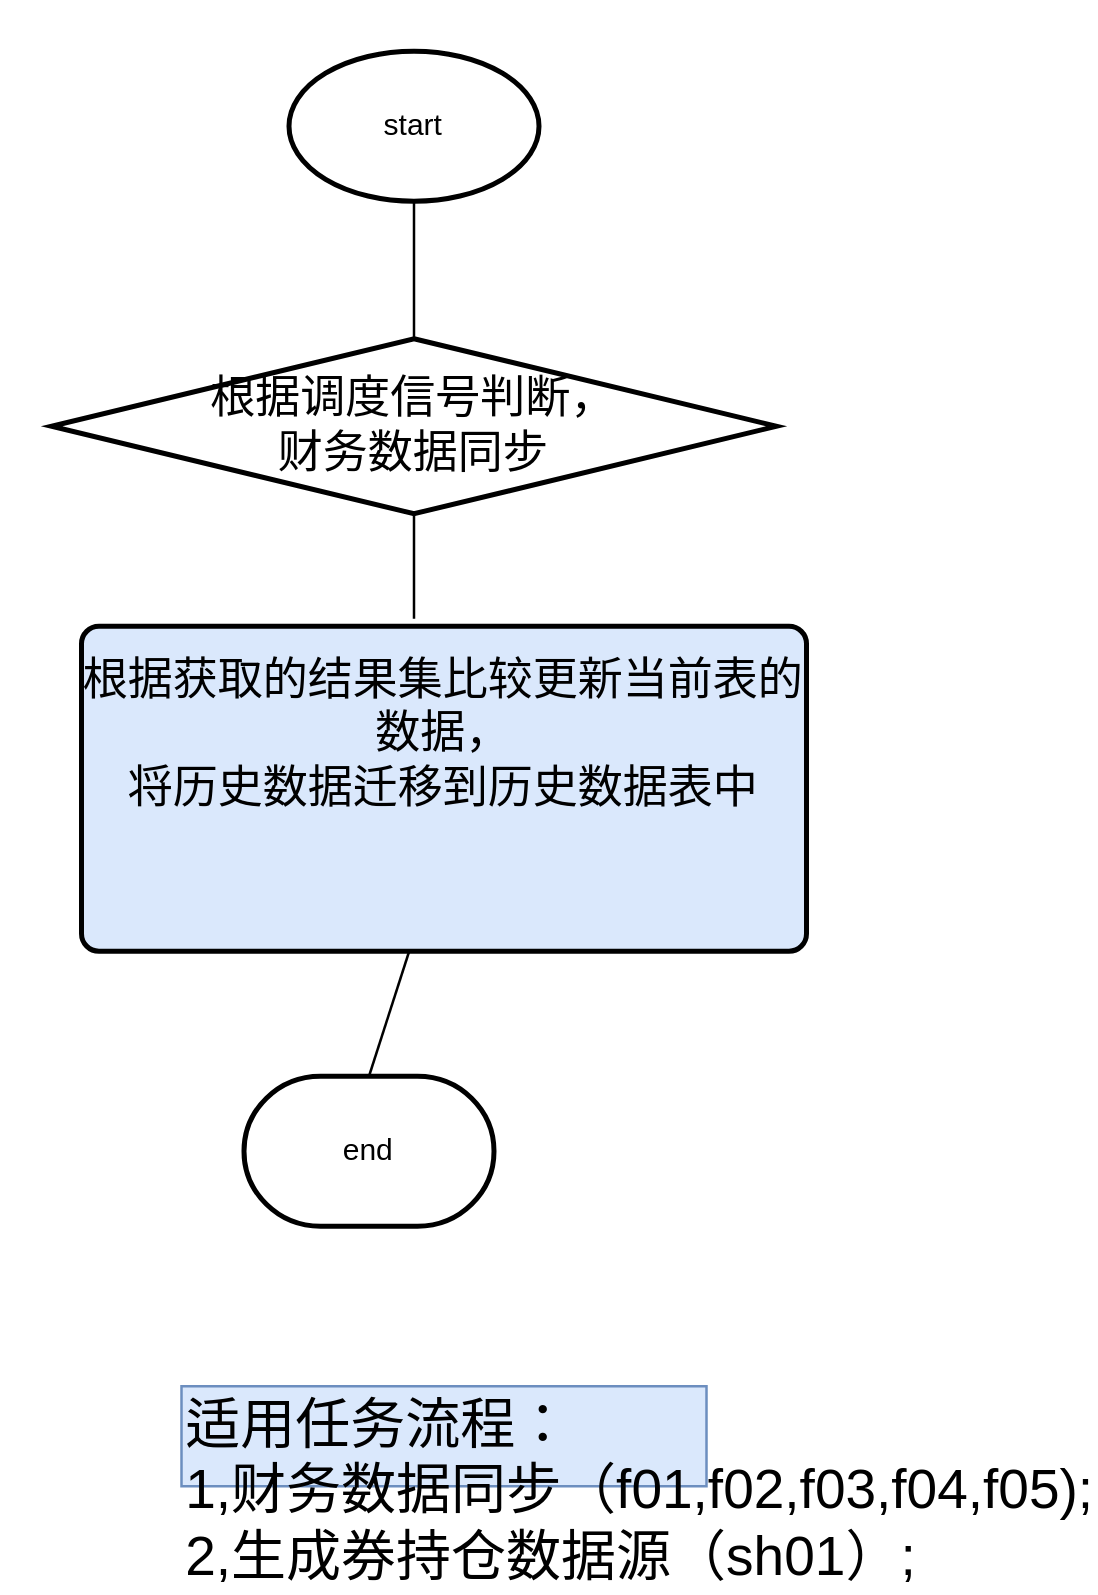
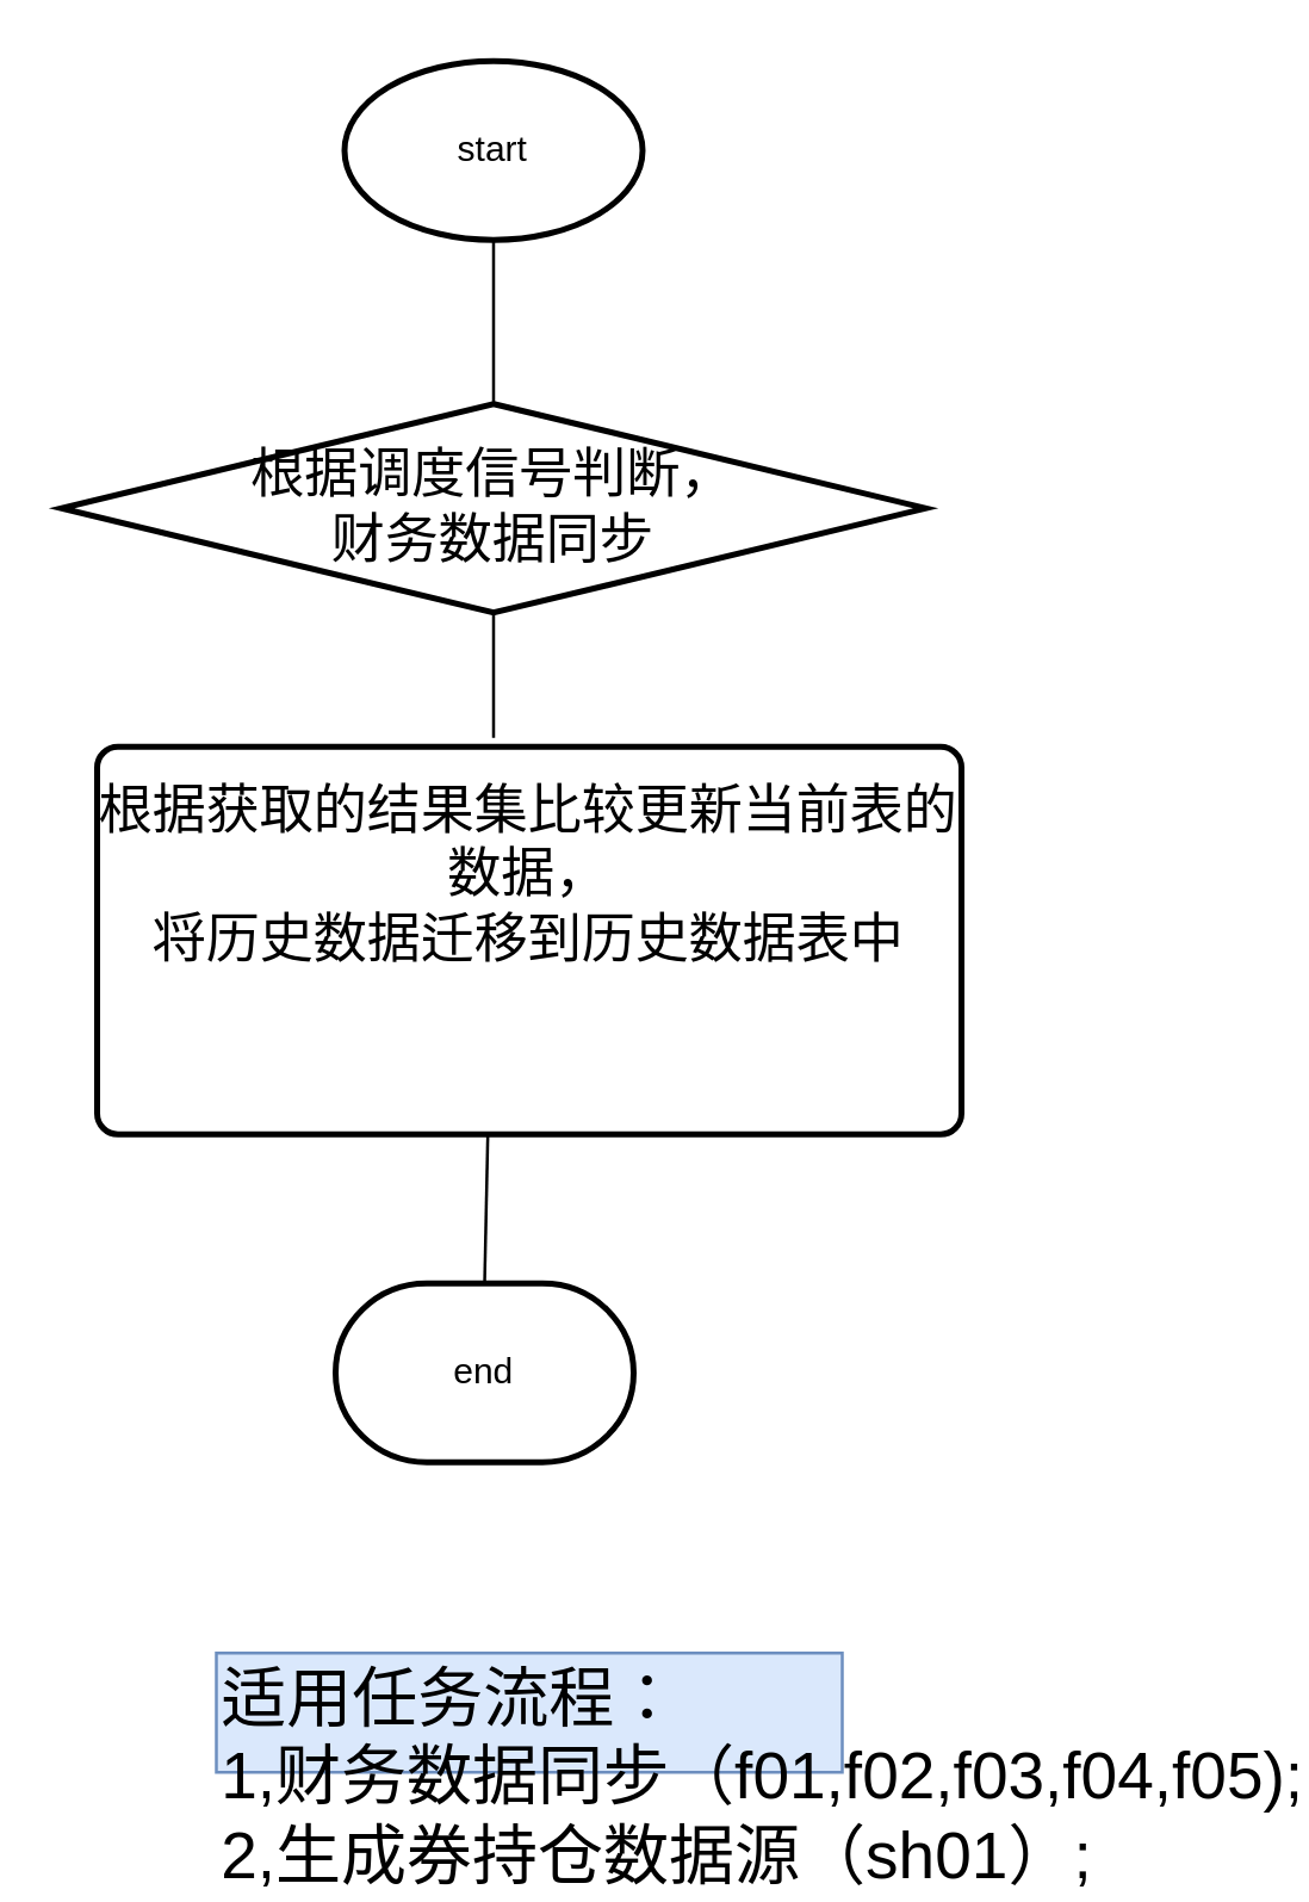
- <mxCell id="5" value="根据获取的结果集比较更新当前表的数据，&lt;br&gt;将历史数据迁移到历史数据表中&lt;br style=&quot;font-size: 18px&quot;&gt;&lt;br style=&quot;font-size: 18px&quot;&gt;&lt;br style=&quot;font-size: 18px&quot;&gt;" style="rounded=1;whiteSpace=wrap;html=1;absoluteArcSize=1;arcSize=14;strokeWidth=2;fontSize=18;fillColor=#dae8fc;" parent="1" vertex="1"><mxGeometry x="32" y="250" width="290" height="130" as="geometry" /></mxCell>
+ <mxCell id="5" value="根据获取的结果集比较更新当前表的数据，&lt;br&gt;将历史数据迁移到历史数据表中&lt;br style=&quot;font-size: 18px&quot;&gt;&lt;br style=&quot;font-size: 18px&quot;&gt;&lt;br style=&quot;font-size: 18px&quot;&gt;" style="rounded=1;whiteSpace=wrap;html=1;absoluteArcSize=1;arcSize=14;strokeWidth=2;fontSize=18;" parent="1" vertex="1"><mxGeometry x="32" y="250" width="290" height="130" as="geometry" /></mxCell>
- <mxCell id="4" value="end" style="strokeWidth=2;html=1;shape=mxgraph.flowchart.terminator;whiteSpace=wrap;" parent="1" vertex="1"><mxGeometry x="97" y="430" width="100" height="60" as="geometry" /></mxCell>
+ <mxCell id="4" value="end" style="strokeWidth=2;html=1;shape=mxgraph.flowchart.terminator;whiteSpace=wrap;" parent="1" vertex="1"><mxGeometry x="112" y="430" width="100" height="60" as="geometry" /></mxCell>
